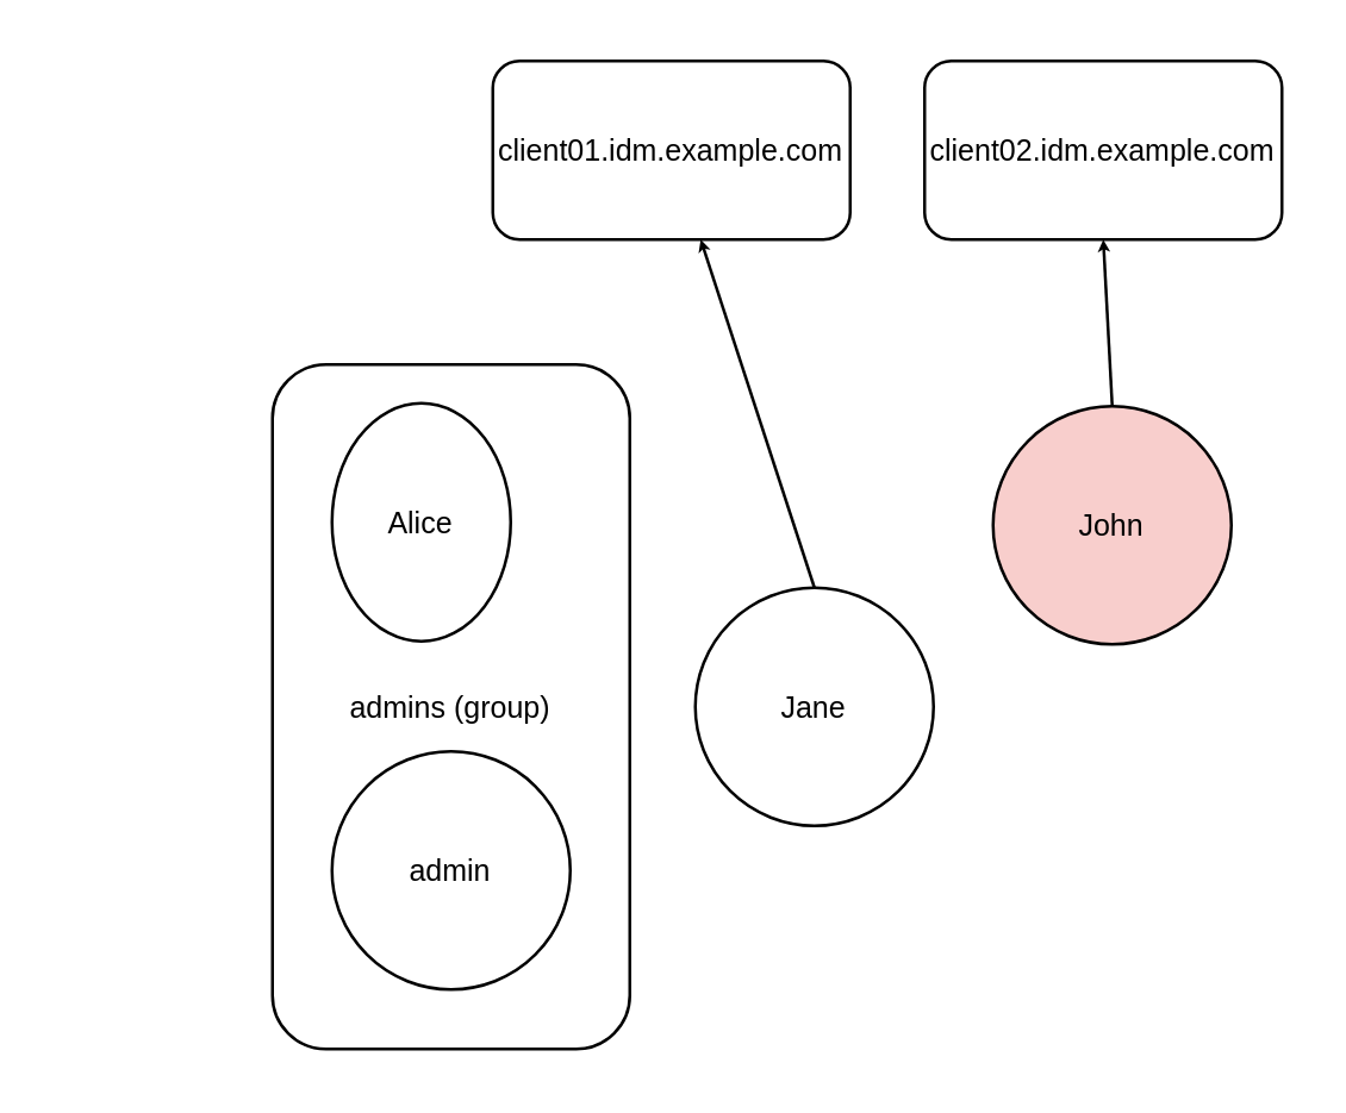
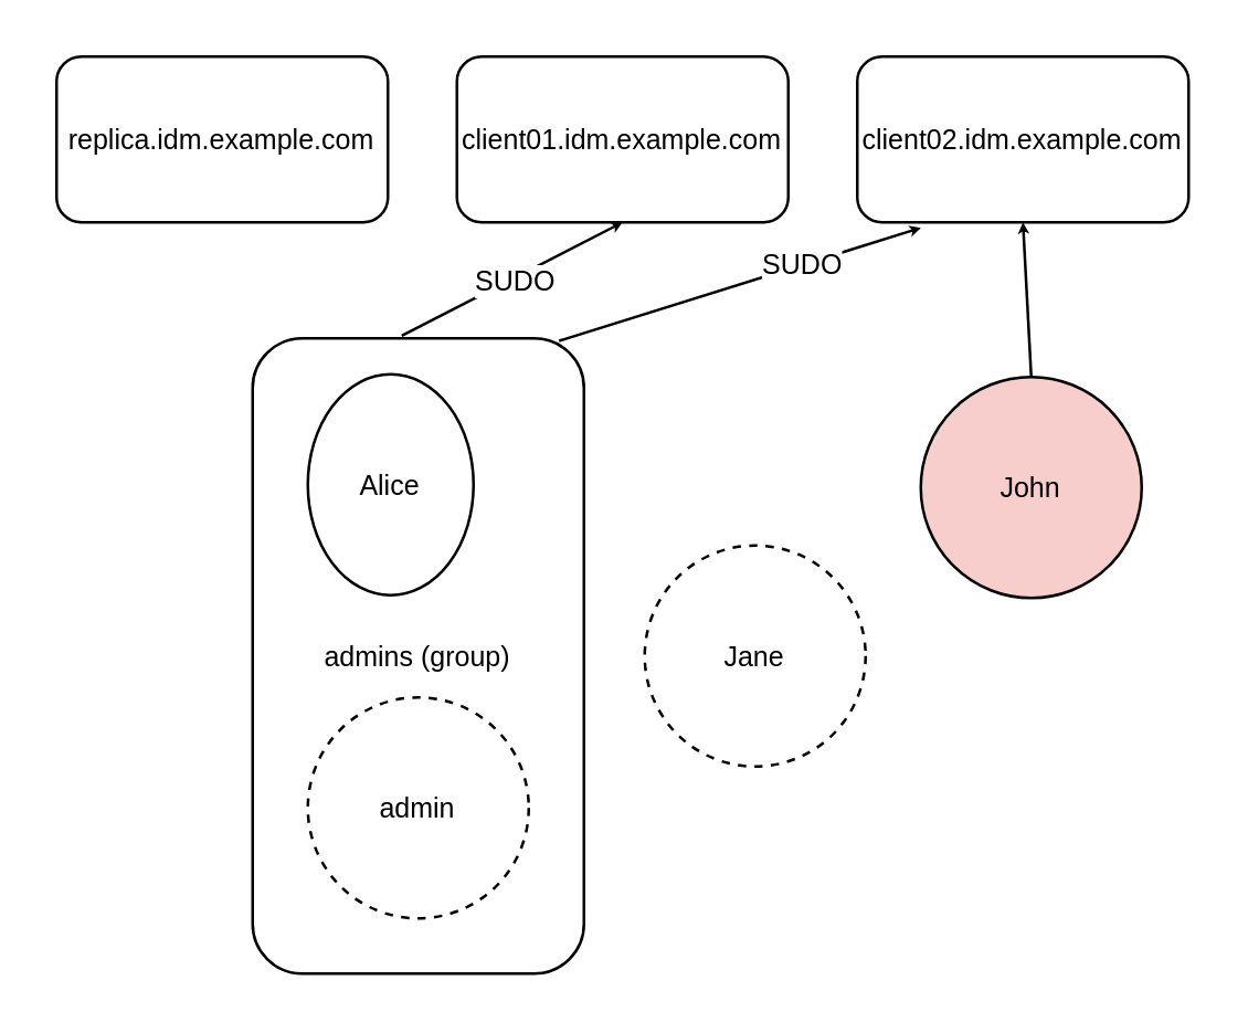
+ <mxCell id="2" value="&lt;font style=&quot;font-size: 10px&quot;&gt;replica.idm.example.com&lt;/font&gt;" style="rounded=1;whiteSpace=wrap;html=1;" vertex="1" parent="1"><mxGeometry x="20" y="20" width="120" height="60" as="geometry" /></mxCell>
+ <mxCell id="12" value="" style="endArrow=classic;html=1;rounded=0;fontSize=10;startSize=1;endSize=1;exitX=0.45;exitY=-0.004;exitDx=0;exitDy=0;exitPerimeter=0;entryX=0.5;entryY=1;entryDx=0;entryDy=0;" edge="1" parent="1" source="9" target="3"><mxGeometry relative="1" as="geometry"><mxPoint x="121" y="127.93" as="sourcePoint" /><mxPoint x="90" y="90" as="targetPoint" /></mxGeometry></mxCell>
+ <mxCell id="13" value="SUDO" style="edgeLabel;resizable=0;html=1;align=center;verticalAlign=middle;fontSize=10;fillColor=none;" connectable="0" vertex="1" parent="12"><mxGeometry relative="1" as="geometry" /></mxCell>
+ <mxCell id="14" value="" style="endArrow=classic;html=1;rounded=0;fontSize=10;startSize=1;endSize=1;entryX=0.192;entryY=1.033;entryDx=0;entryDy=0;entryPerimeter=0;exitX=0.925;exitY=0.004;exitDx=0;exitDy=0;exitPerimeter=0;" edge="1" parent="1" source="9" target="4"><mxGeometry relative="1" as="geometry"><mxPoint x="200" y="110" as="sourcePoint" /><mxPoint x="235" y="90" as="targetPoint" /></mxGeometry></mxCell>
+ <mxCell id="15" value="SUDO" style="edgeLabel;resizable=0;html=1;align=center;verticalAlign=middle;fontSize=10;fillColor=none;" connectable="0" vertex="1" parent="14"><mxGeometry relative="1" as="geometry"><mxPoint x="22" y="-8" as="offset" /></mxGeometry></mxCell>
- <mxCell id="11" value="" style="endArrow=classic;html=1;rounded=0;fontSize=10;startSize=1;endSize=1;exitX=0.5;exitY=0;exitDx=0;exitDy=0;" edge="1" parent="1" source="10" target="3"><mxGeometry relative="1" as="geometry"><mxPoint x="190" y="170" as="sourcePoint" /><mxPoint x="290" y="170" as="targetPoint" /></mxGeometry></mxCell>
- <mxCell id="10" value="Jane" style="ellipse;whiteSpace=wrap;html=1;aspect=fixed;fontSize=10;" vertex="1" parent="1"><mxGeometry x="233" y="197" width="80" height="80" as="geometry" /></mxCell>
+ <mxCell id="10" value="Jane" style="ellipse;whiteSpace=wrap;html=1;aspect=fixed;fontSize=10;dashed=1;" vertex="1" parent="1"><mxGeometry x="233" y="197" width="80" height="80" as="geometry" /></mxCell>
- <mxCell id="8" value="admin" style="ellipse;whiteSpace=wrap;html=1;aspect=fixed;fontSize=10;" vertex="1" parent="1"><mxGeometry x="111" y="252" width="80" height="80" as="geometry" /></mxCell>
+ <mxCell id="8" value="admin" style="ellipse;whiteSpace=wrap;html=1;aspect=fixed;fontSize=10;dashed=1;" vertex="1" parent="1"><mxGeometry x="111" y="252" width="80" height="80" as="geometry" /></mxCell>
